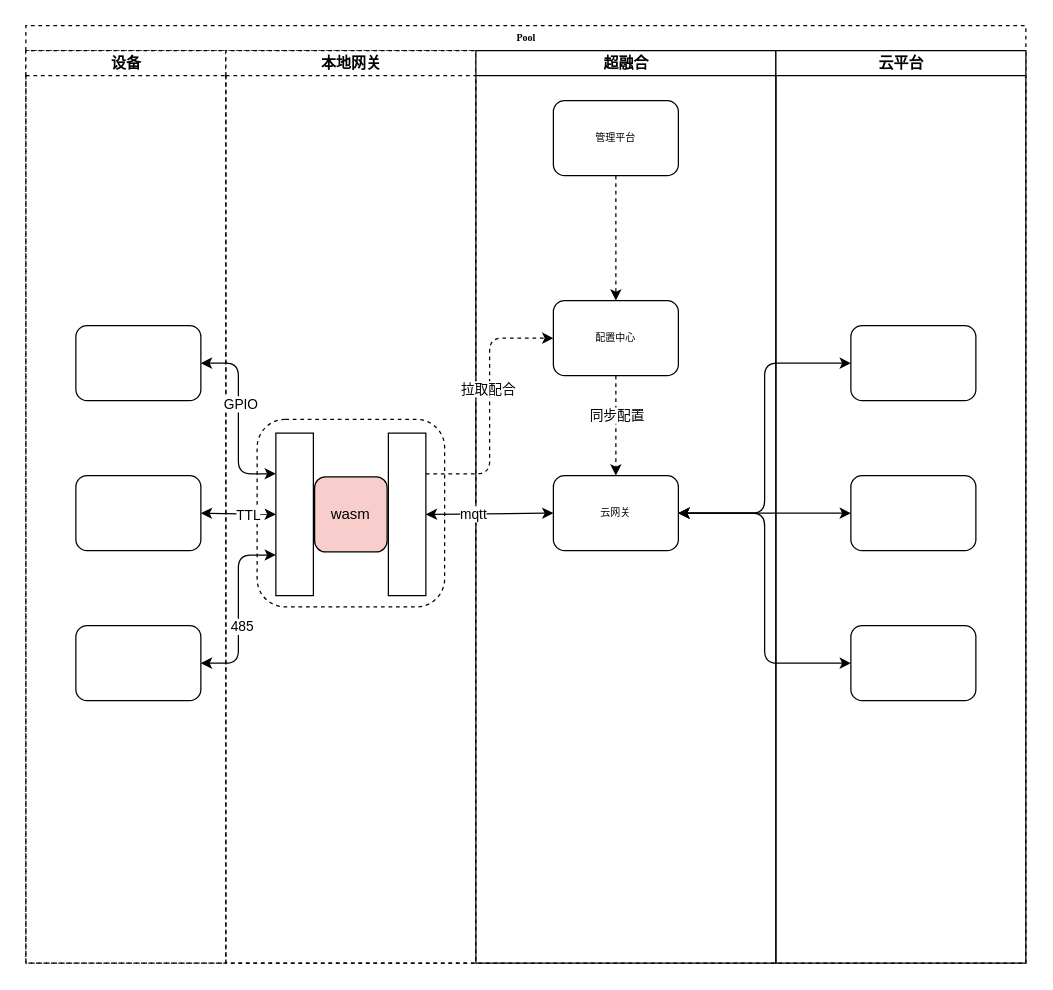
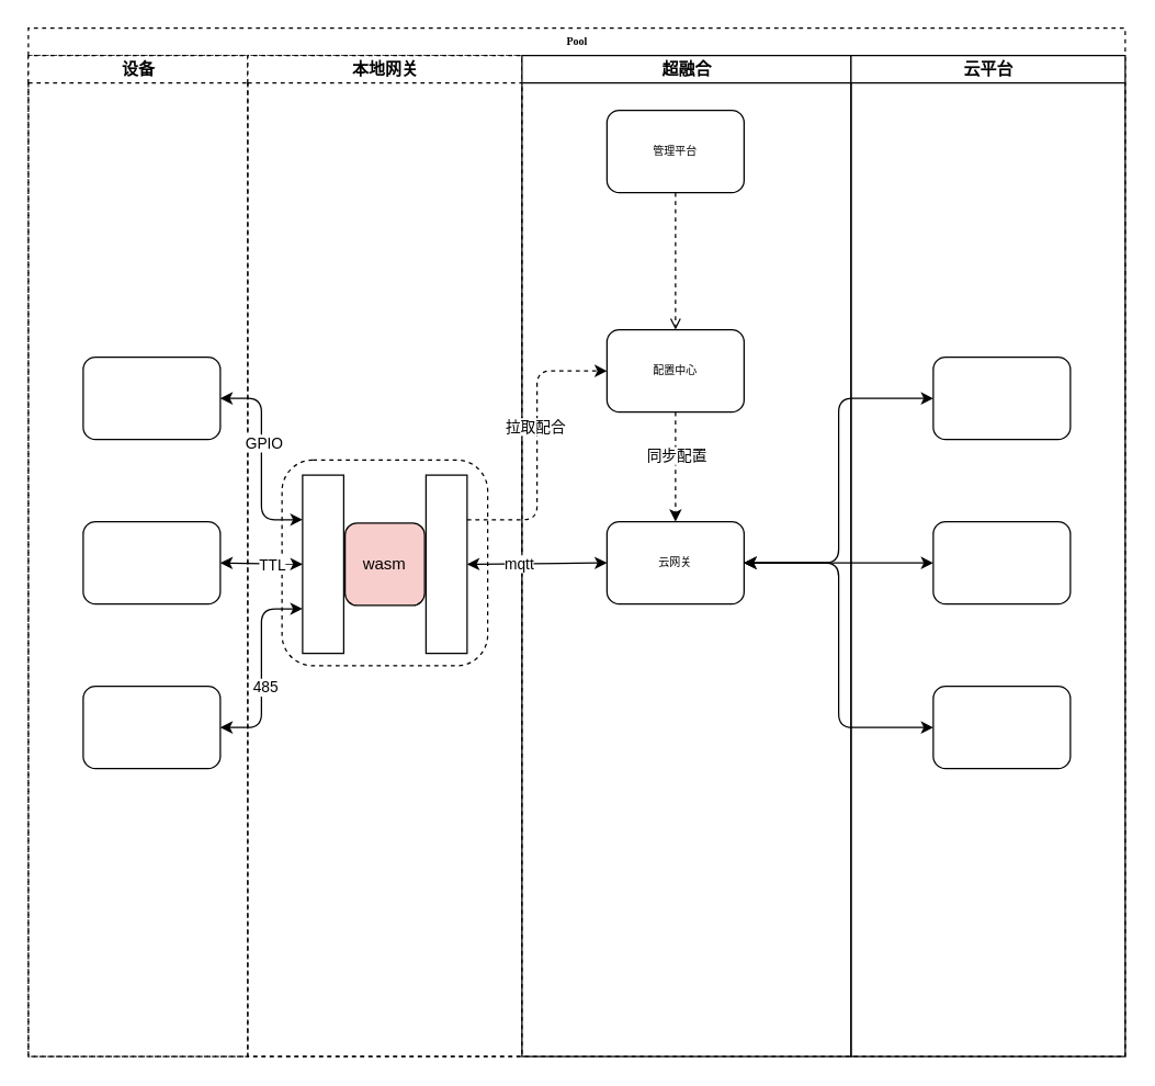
- <mxCell id="14" style="edgeStyle=orthogonalEdgeStyle;rounded=1;orthogonalLoop=1;jettySize=auto;html=1;exitX=0.5;exitY=1;exitDx=0;exitDy=0;entryX=0.5;entryY=0;entryDx=0;entryDy=0;dashed=1;" edge="1" parent="12" source="15" target="16"><mxGeometry relative="1" as="geometry" /></mxCell>
+ <mxCell id="14" style="edgeStyle=orthogonalEdgeStyle;rounded=1;orthogonalLoop=1;jettySize=auto;html=1;exitX=0.5;exitY=1;exitDx=0;exitDy=0;entryX=0.5;entryY=0;entryDx=0;entryDy=0;dashed=1;endArrow=open;" edge="1" parent="12" source="15" target="16"><mxGeometry relative="1" as="geometry" /></mxCell>
